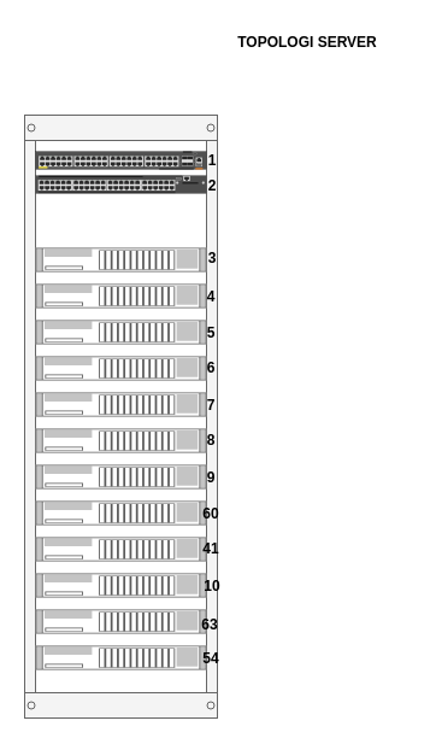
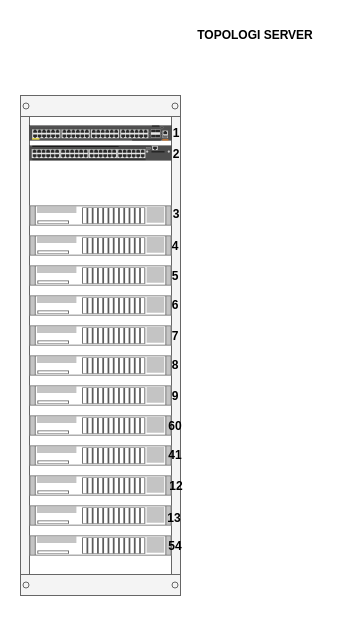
- <mxCell id="31" value="10" style="text;html=1;strokeColor=none;fillColor=none;align=center;verticalAlign=middle;whiteSpace=wrap;rounded=0;fontStyle=1" vertex="1" parent="1"><mxGeometry x="171" y="480" width="10" height="11" as="geometry" /></mxCell>
+ <mxCell id="31" value="12" style="text;html=1;strokeColor=none;fillColor=none;align=center;verticalAlign=middle;whiteSpace=wrap;rounded=0;fontStyle=1" vertex="1" parent="1"><mxGeometry x="171" y="480" width="10" height="11" as="geometry" /></mxCell>
- <mxCell id="30" value="63" style="text;html=1;strokeColor=none;fillColor=none;align=center;verticalAlign=middle;whiteSpace=wrap;rounded=0;fontStyle=1" vertex="1" parent="1"><mxGeometry x="169" y="512" width="10" height="11" as="geometry" /></mxCell>
+ <mxCell id="30" value="13" style="text;html=1;strokeColor=none;fillColor=none;align=center;verticalAlign=middle;whiteSpace=wrap;rounded=0;fontStyle=1" vertex="1" parent="1"><mxGeometry x="169" y="512" width="10" height="11" as="geometry" /></mxCell>
